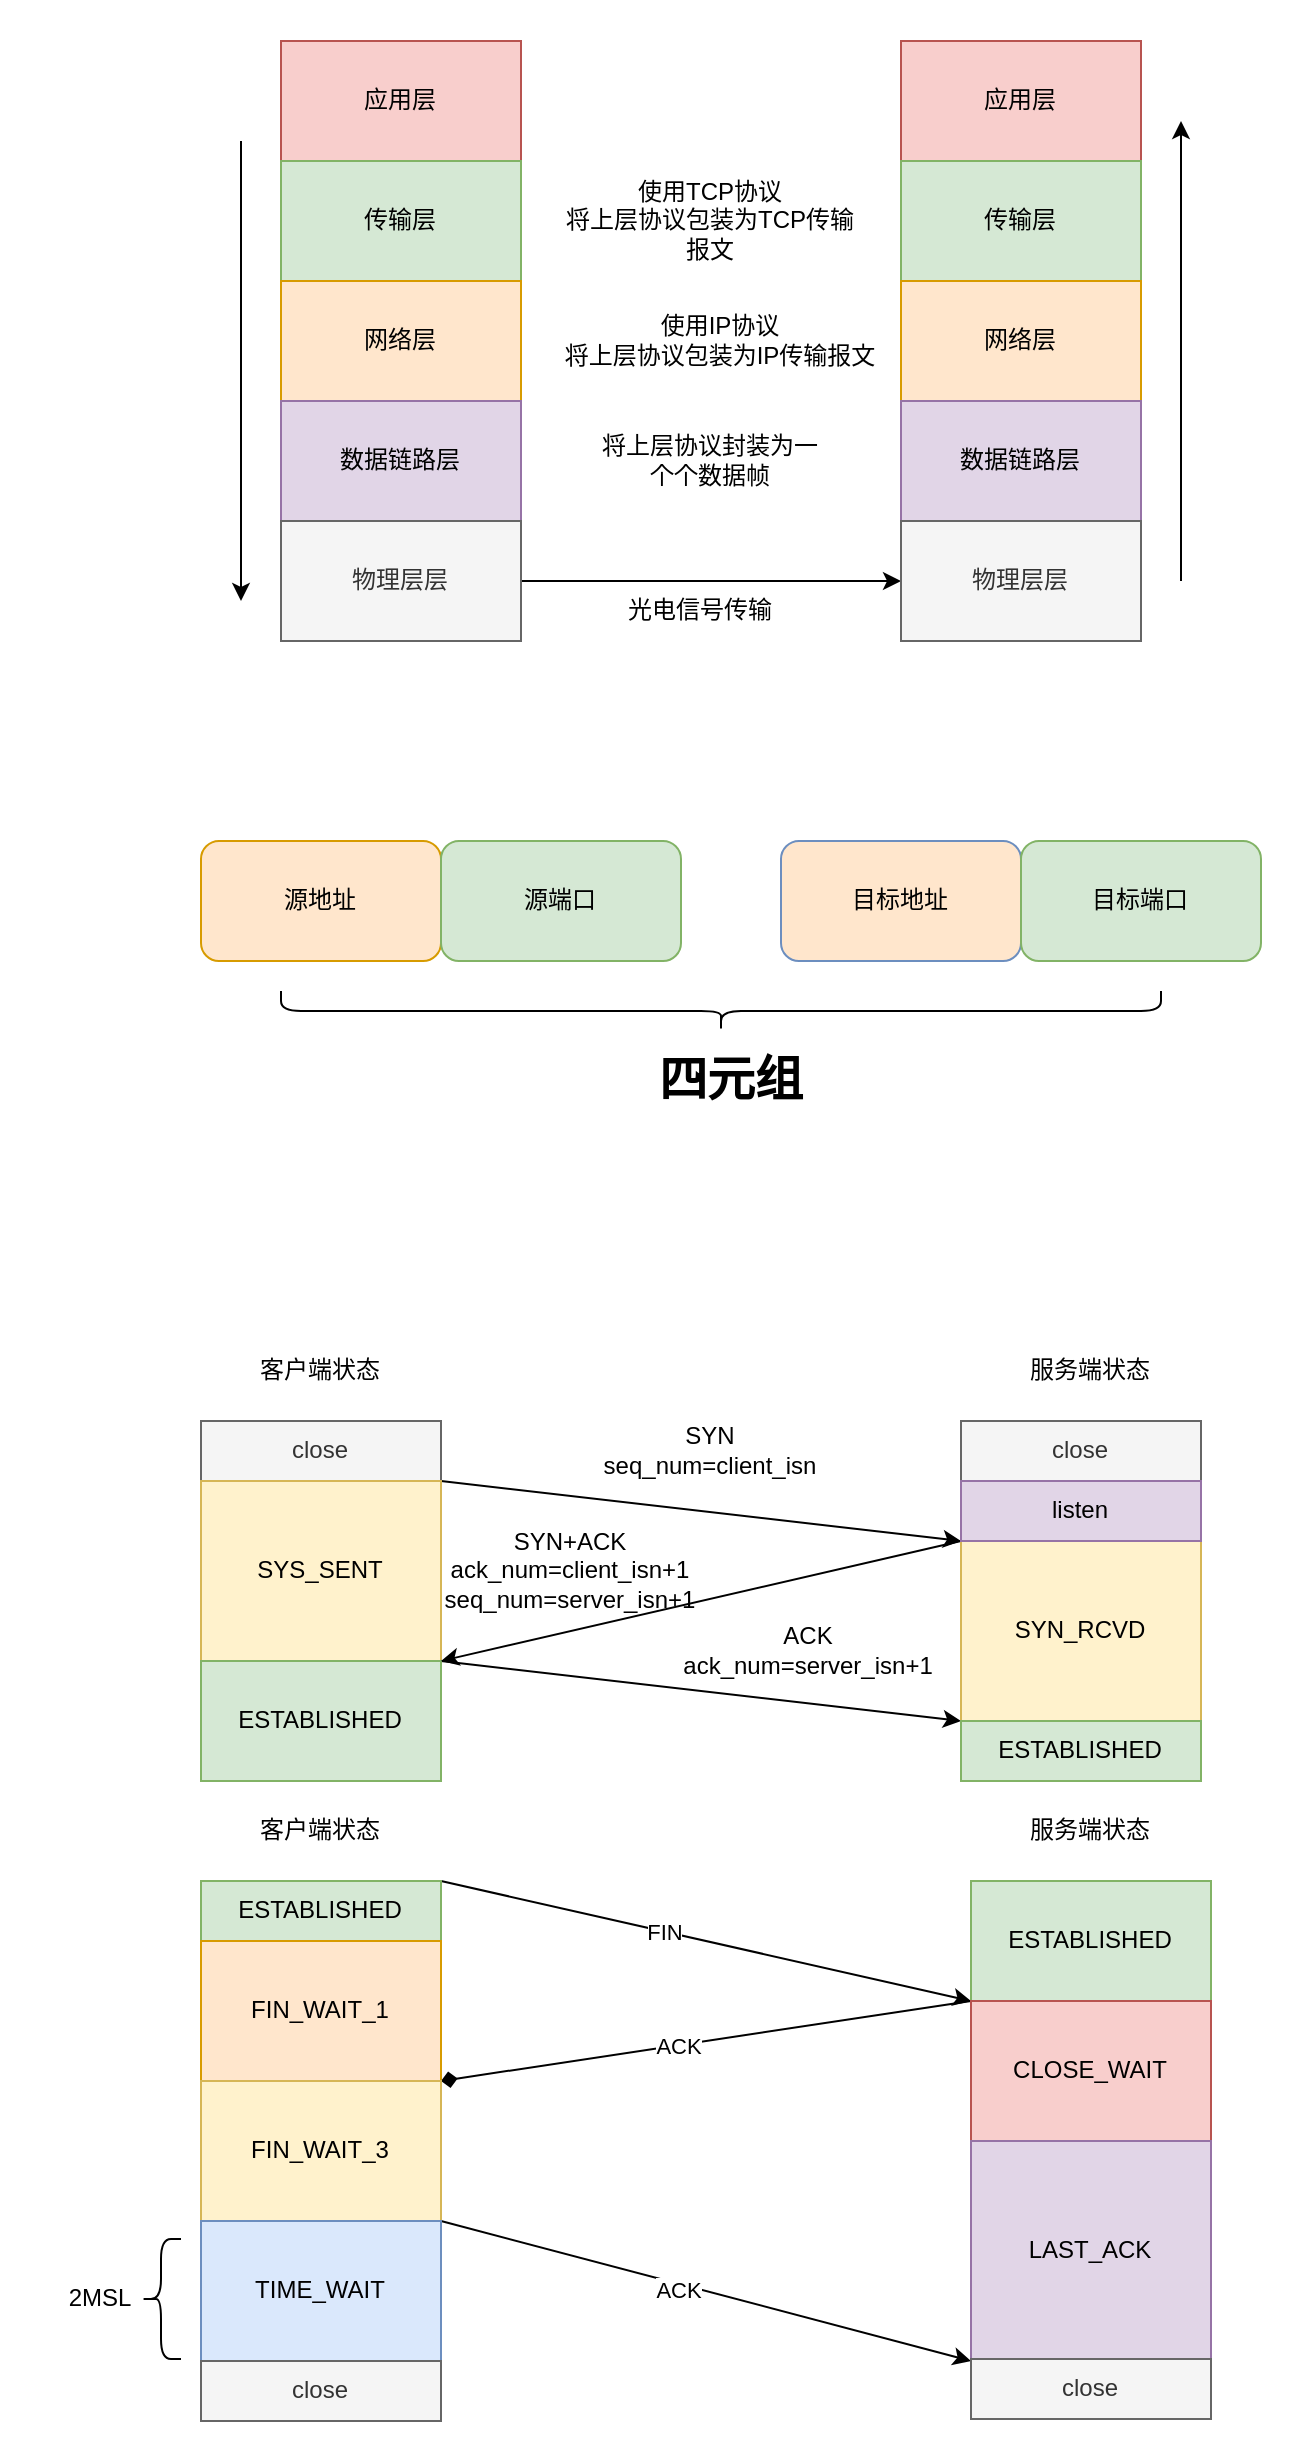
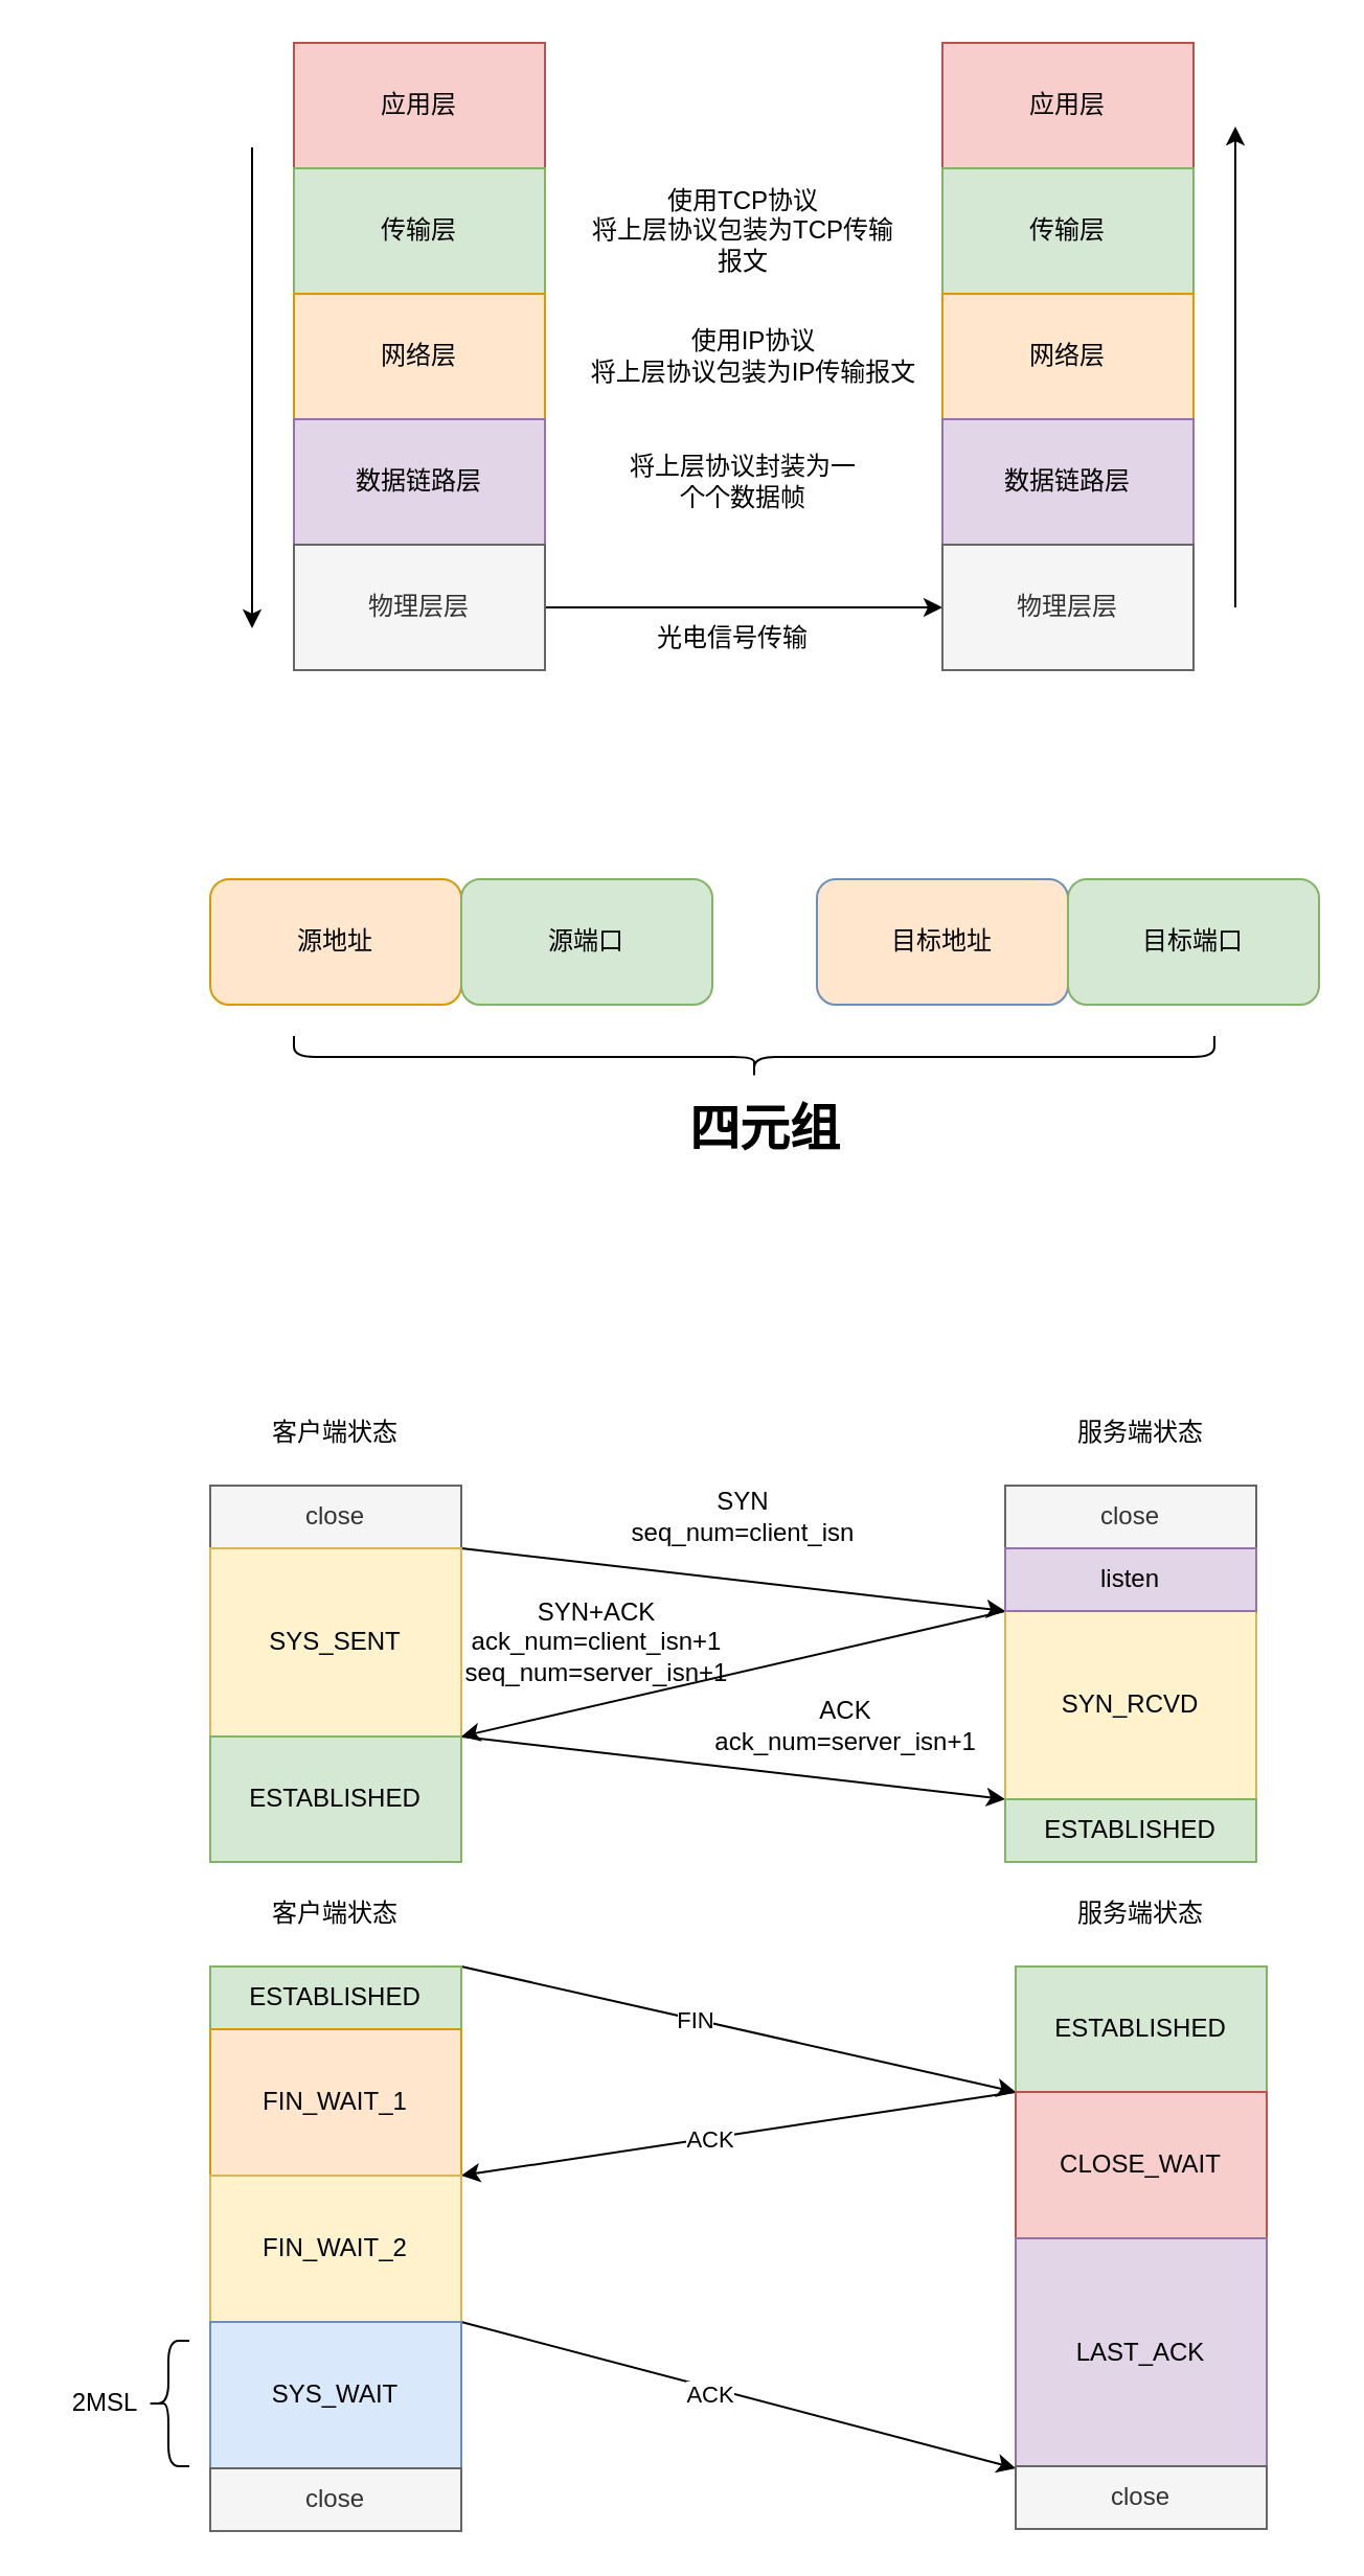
- <mxCell id="47" style="edgeStyle=none;rounded=0;orthogonalLoop=1;jettySize=auto;html=1;exitX=0;exitY=0;exitDx=0;exitDy=0;entryX=1;entryY=1;entryDx=0;entryDy=0;endArrow=diamond;" edge="1" parent="1" source="49" target="46"><mxGeometry relative="1" as="geometry" /></mxCell>
+ <mxCell id="47" style="edgeStyle=none;rounded=0;orthogonalLoop=1;jettySize=auto;html=1;exitX=0;exitY=0;exitDx=0;exitDy=0;entryX=1;entryY=1;entryDx=0;entryDy=0;" edge="1" parent="1" source="49" target="46"><mxGeometry relative="1" as="geometry" /></mxCell>
- <mxCell id="50" value="FIN_WAIT_3" style="rounded=0;whiteSpace=wrap;html=1;fillColor=#fff2cc;strokeColor=#d6b656;" vertex="1" parent="1"><mxGeometry x="100" y="1040" width="120" height="70" as="geometry" /></mxCell>
+ <mxCell id="50" value="FIN_WAIT_2" style="rounded=0;whiteSpace=wrap;html=1;fillColor=#fff2cc;strokeColor=#d6b656;" vertex="1" parent="1"><mxGeometry x="100" y="1040" width="120" height="70" as="geometry" /></mxCell>
- <mxCell id="53" value="TIME_WAIT" style="rounded=0;whiteSpace=wrap;html=1;fillColor=#dae8fc;strokeColor=#6c8ebf;" vertex="1" parent="1"><mxGeometry x="100" y="1110" width="120" height="70" as="geometry" /></mxCell>
+ <mxCell id="53" value="SYS_WAIT" style="rounded=0;whiteSpace=wrap;html=1;fillColor=#dae8fc;strokeColor=#6c8ebf;" vertex="1" parent="1"><mxGeometry x="100" y="1110" width="120" height="70" as="geometry" /></mxCell>
